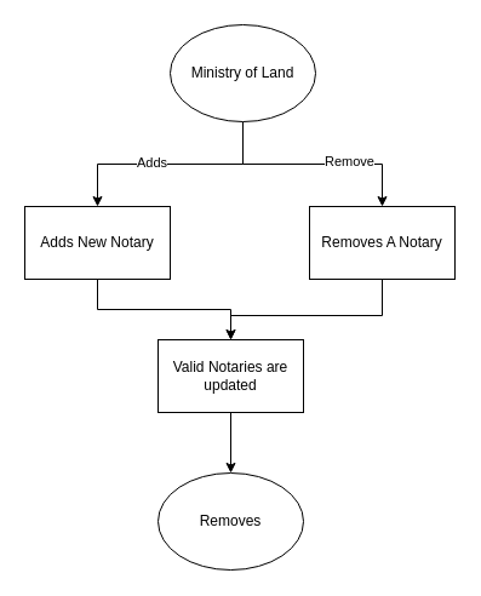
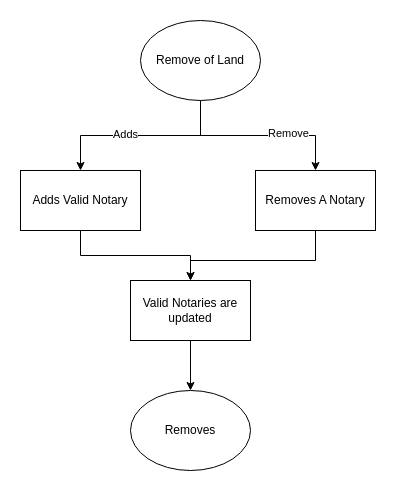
- <mxCell id="6" value="Ministry of Land" style="ellipse;whiteSpace=wrap;html=1;" vertex="1" parent="1"><mxGeometry x="140" y="20" width="120" height="80" as="geometry" /></mxCell>
+ <mxCell id="6" value="Remove of Land" style="ellipse;whiteSpace=wrap;html=1;" vertex="1" parent="1"><mxGeometry x="140" y="20" width="120" height="80" as="geometry" /></mxCell>
- <mxCell id="8" value="Adds New Notary" style="rounded=0;whiteSpace=wrap;html=1;" vertex="1" parent="1"><mxGeometry x="20" y="170" width="120" height="60" as="geometry" /></mxCell>
+ <mxCell id="8" value="Adds Valid Notary" style="rounded=0;whiteSpace=wrap;html=1;" vertex="1" parent="1"><mxGeometry x="20" y="170" width="120" height="60" as="geometry" /></mxCell>
